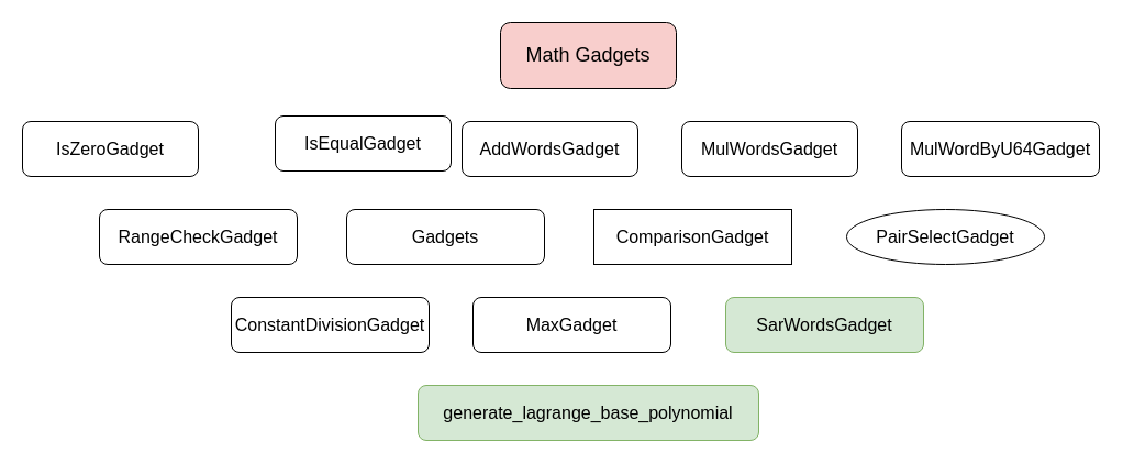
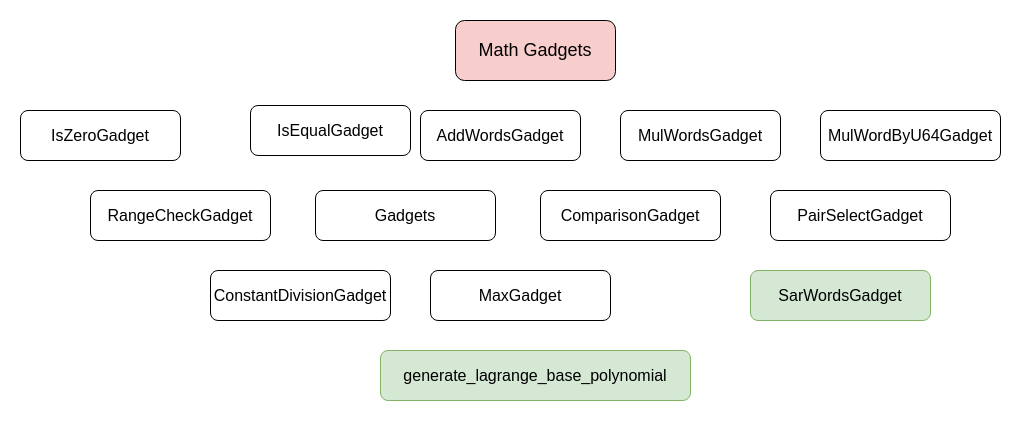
- <mxCell id="10" value="&lt;font style=&quot;font-size: 16px;&quot;&gt;ComparisonGadget&lt;/font&gt;" style="whiteSpace=wrap;html=1;rounded=0;" vertex="1" parent="1"><mxGeometry x="540" y="190" width="180" height="50" as="geometry" /></mxCell>
+ <mxCell id="10" value="&lt;font style=&quot;font-size: 16px;&quot;&gt;ComparisonGadget&lt;/font&gt;" style="rounded=1;whiteSpace=wrap;html=1;" vertex="1" parent="1"><mxGeometry x="540" y="190" width="180" height="50" as="geometry" /></mxCell>
- <mxCell id="11" value="&lt;font style=&quot;font-size: 16px;&quot;&gt;PairSelectGadget&lt;/font&gt;" style="ellipse;whiteSpace=wrap;html=1;" vertex="1" parent="1"><mxGeometry x="770" y="190" width="180" height="50" as="geometry" /></mxCell>
+ <mxCell id="11" value="&lt;font style=&quot;font-size: 16px;&quot;&gt;PairSelectGadget&lt;/font&gt;" style="rounded=1;whiteSpace=wrap;html=1;" vertex="1" parent="1"><mxGeometry x="770" y="190" width="180" height="50" as="geometry" /></mxCell>
- <mxCell id="14" value="&lt;font style=&quot;font-size: 16px;&quot;&gt;SarWordsGadget&lt;/font&gt;" style="rounded=1;whiteSpace=wrap;html=1;fillColor=#d5e8d4;strokeColor=#82b366;" vertex="1" parent="1"><mxGeometry x="660" y="270" width="180" height="50" as="geometry" /></mxCell>
+ <mxCell id="14" value="&lt;font style=&quot;font-size: 16px;&quot;&gt;SarWordsGadget&lt;/font&gt;" style="rounded=1;whiteSpace=wrap;html=1;fillColor=#d5e8d4;strokeColor=#82b366;" vertex="1" parent="1"><mxGeometry x="750" y="270" width="180" height="50" as="geometry" /></mxCell>
